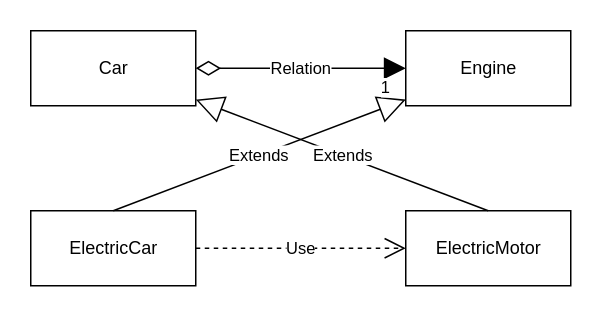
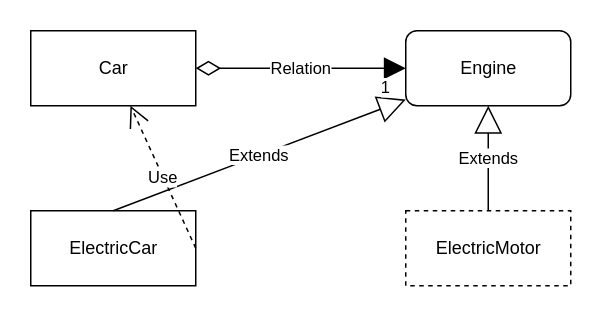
- <mxCell id="4" value="Engine" style="html=1;" vertex="1" parent="1"><mxGeometry x="270" y="20" width="110" height="50" as="geometry" /></mxCell>
+ <mxCell id="4" value="Engine" style="html=1;rounded=1;" vertex="1" parent="1"><mxGeometry x="270" y="20" width="110" height="50" as="geometry" /></mxCell>
- <mxCell id="7" value="Extends" style="endArrow=block;endSize=16;endFill=0;html=1;rounded=0;exitX=0.5;exitY=0;exitDx=0;exitDy=0;" edge="1" parent="1" source="5" target="2"><mxGeometry width="160" relative="1" as="geometry"><mxPoint x="440" y="-20" as="sourcePoint" /><mxPoint x="600" y="-20" as="targetPoint" /></mxGeometry></mxCell>
+ <mxCell id="7" value="Extends" style="endArrow=block;endSize=16;endFill=0;html=1;rounded=0;exitX=0.5;exitY=0;exitDx=0;exitDy=0;entryX=0.5;entryY=1;entryDx=0;entryDy=0;" edge="1" parent="1" source="5" target="4"><mxGeometry width="160" relative="1" as="geometry"><mxPoint x="440" y="-20" as="sourcePoint" /><mxPoint x="600" y="-20" as="targetPoint" /></mxGeometry></mxCell>
- <mxCell id="10" value="Use" style="endArrow=open;endSize=12;dashed=1;html=1;rounded=0;exitX=1;exitY=0.5;exitDx=0;exitDy=0;entryX=0;entryY=0.5;entryDx=0;entryDy=0;" edge="1" parent="1" source="3" target="5"><mxGeometry width="160" relative="1" as="geometry"><mxPoint x="90" y="235" as="sourcePoint" /><mxPoint x="250" y="235" as="targetPoint" /></mxGeometry></mxCell>
+ <mxCell id="10" value="Use" style="endArrow=open;endSize=12;dashed=1;html=1;rounded=0;exitX=1;exitY=0.5;exitDx=0;exitDy=0;" edge="1" parent="1" source="3" target="2"><mxGeometry width="160" relative="1" as="geometry"><mxPoint x="90" y="235" as="sourcePoint" /><mxPoint x="250" y="235" as="targetPoint" /></mxGeometry></mxCell>
- <mxCell id="5" value="ElectricMotor" style="html=1;" vertex="1" parent="1"><mxGeometry x="270" y="140" width="110" height="50" as="geometry" /></mxCell>
+ <mxCell id="5" value="ElectricMotor" style="html=1;dashed=1;" vertex="1" parent="1"><mxGeometry x="270" y="140" width="110" height="50" as="geometry" /></mxCell>
